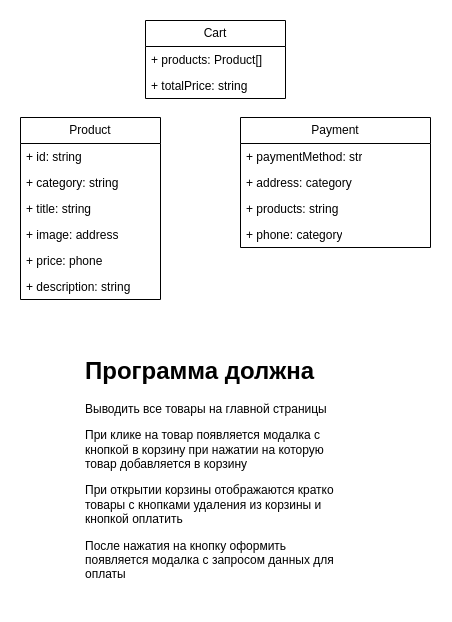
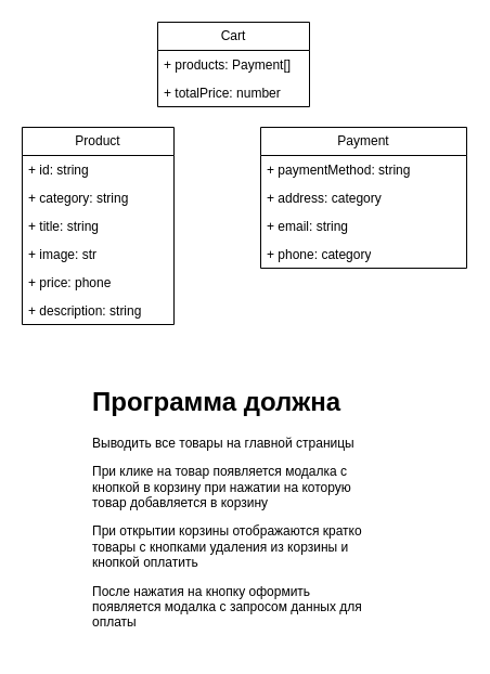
- <mxCell id="10" value="+ products: Product[]" style="text;strokeColor=none;fillColor=none;align=left;verticalAlign=top;spacingLeft=4;spacingRight=4;overflow=hidden;rotatable=0;points=[[0,0.5],[1,0.5]];portConstraint=eastwest;whiteSpace=wrap;html=1;" vertex="1" parent="9"><mxGeometry y="26" width="140" height="26" as="geometry" /></mxCell>
+ <mxCell id="10" value="+ products: Payment[]" style="text;strokeColor=none;fillColor=none;align=left;verticalAlign=top;spacingLeft=4;spacingRight=4;overflow=hidden;rotatable=0;points=[[0,0.5],[1,0.5]];portConstraint=eastwest;whiteSpace=wrap;html=1;" vertex="1" parent="9"><mxGeometry y="26" width="140" height="26" as="geometry" /></mxCell>
- <mxCell id="11" value="+ totalPrice: string" style="text;strokeColor=none;fillColor=none;align=left;verticalAlign=top;spacingLeft=4;spacingRight=4;overflow=hidden;rotatable=0;points=[[0,0.5],[1,0.5]];portConstraint=eastwest;whiteSpace=wrap;html=1;" vertex="1" parent="9"><mxGeometry y="52" width="140" height="26" as="geometry" /></mxCell>
+ <mxCell id="11" value="+ totalPrice: number" style="text;strokeColor=none;fillColor=none;align=left;verticalAlign=top;spacingLeft=4;spacingRight=4;overflow=hidden;rotatable=0;points=[[0,0.5],[1,0.5]];portConstraint=eastwest;whiteSpace=wrap;html=1;" vertex="1" parent="9"><mxGeometry y="52" width="140" height="26" as="geometry" /></mxCell>
- <mxCell id="13" value="+ paymentMethod: str" style="text;strokeColor=none;fillColor=none;align=left;verticalAlign=top;spacingLeft=4;spacingRight=4;overflow=hidden;rotatable=0;points=[[0,0.5],[1,0.5]];portConstraint=eastwest;whiteSpace=wrap;html=1;" vertex="1" parent="12"><mxGeometry y="26" width="190" height="26" as="geometry" /></mxCell>
+ <mxCell id="13" value="+ paymentMethod: string" style="text;strokeColor=none;fillColor=none;align=left;verticalAlign=top;spacingLeft=4;spacingRight=4;overflow=hidden;rotatable=0;points=[[0,0.5],[1,0.5]];portConstraint=eastwest;whiteSpace=wrap;html=1;" vertex="1" parent="12"><mxGeometry y="26" width="190" height="26" as="geometry" /></mxCell>
- <mxCell id="15" value="+ products: string" style="text;strokeColor=none;fillColor=none;align=left;verticalAlign=top;spacingLeft=4;spacingRight=4;overflow=hidden;rotatable=0;points=[[0,0.5],[1,0.5]];portConstraint=eastwest;whiteSpace=wrap;html=1;" vertex="1" parent="12"><mxGeometry y="78" width="190" height="26" as="geometry" /></mxCell>
+ <mxCell id="15" value="+ email: string" style="text;strokeColor=none;fillColor=none;align=left;verticalAlign=top;spacingLeft=4;spacingRight=4;overflow=hidden;rotatable=0;points=[[0,0.5],[1,0.5]];portConstraint=eastwest;whiteSpace=wrap;html=1;" vertex="1" parent="12"><mxGeometry y="78" width="190" height="26" as="geometry" /></mxCell>
- <mxCell id="6" value="+ image: address" style="text;strokeColor=none;fillColor=none;align=left;verticalAlign=top;spacingLeft=4;spacingRight=4;overflow=hidden;rotatable=0;points=[[0,0.5],[1,0.5]];portConstraint=eastwest;whiteSpace=wrap;html=1;" vertex="1" parent="2"><mxGeometry y="104" width="140" height="26" as="geometry" /></mxCell>
+ <mxCell id="6" value="+ image: str" style="text;strokeColor=none;fillColor=none;align=left;verticalAlign=top;spacingLeft=4;spacingRight=4;overflow=hidden;rotatable=0;points=[[0,0.5],[1,0.5]];portConstraint=eastwest;whiteSpace=wrap;html=1;" vertex="1" parent="2"><mxGeometry y="104" width="140" height="26" as="geometry" /></mxCell>
